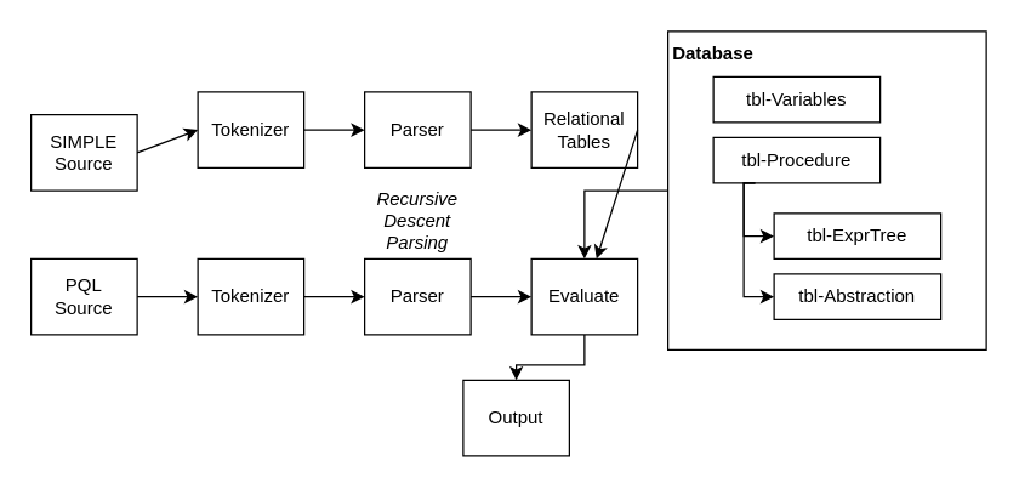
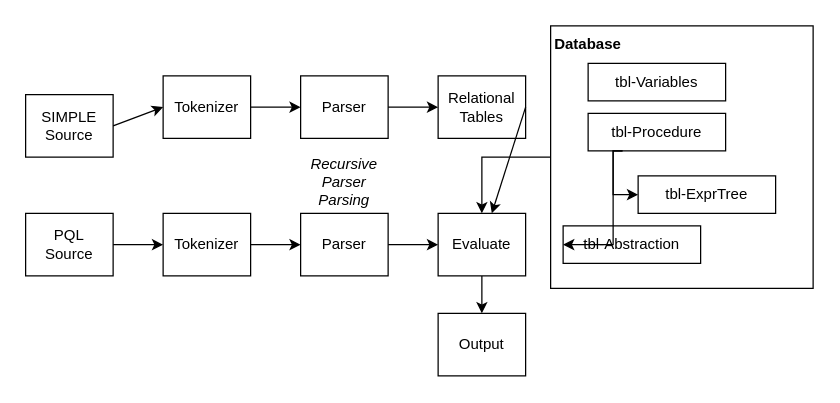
- <mxCell id="28" value="&lt;div&gt;Recursive&lt;/div&gt;&lt;div&gt;Descent&lt;/div&gt;&lt;div&gt;Parsing&lt;br&gt;&lt;/div&gt;" style="text;html=1;strokeColor=none;fillColor=none;align=center;verticalAlign=middle;whiteSpace=wrap;rounded=0;fontStyle=2" parent="1" vertex="1"><mxGeometry x="245" y="130" width="60" height="30" as="geometry" /></mxCell>
+ <mxCell id="28" value="&lt;div&gt;Recursive&lt;/div&gt;&lt;div&gt;Parser&lt;/div&gt;&lt;div&gt;Parsing&lt;br&gt;&lt;/div&gt;" style="text;html=1;strokeColor=none;fillColor=none;align=center;verticalAlign=middle;whiteSpace=wrap;rounded=0;fontStyle=2" parent="1" vertex="1"><mxGeometry x="245" y="130" width="60" height="30" as="geometry" /></mxCell>
- <mxCell id="9" value="tbl-Abstraction" style="rounded=0;whiteSpace=wrap;html=1;" parent="1" vertex="1"><mxGeometry x="510" y="180" width="110" height="30" as="geometry" /></mxCell>
+ <mxCell id="9" value="tbl-Abstraction" style="rounded=0;whiteSpace=wrap;html=1;" parent="1" vertex="1"><mxGeometry x="450" y="180" width="110" height="30" as="geometry" /></mxCell>
- <mxCell id="27" value="Output" style="rounded=0;whiteSpace=wrap;html=1;" parent="1" vertex="1"><mxGeometry x="305" y="250" width="70" height="50" as="geometry" /></mxCell>
+ <mxCell id="27" value="Output" style="rounded=0;whiteSpace=wrap;html=1;" parent="1" vertex="1"><mxGeometry x="350" y="250" width="70" height="50" as="geometry" /></mxCell>
